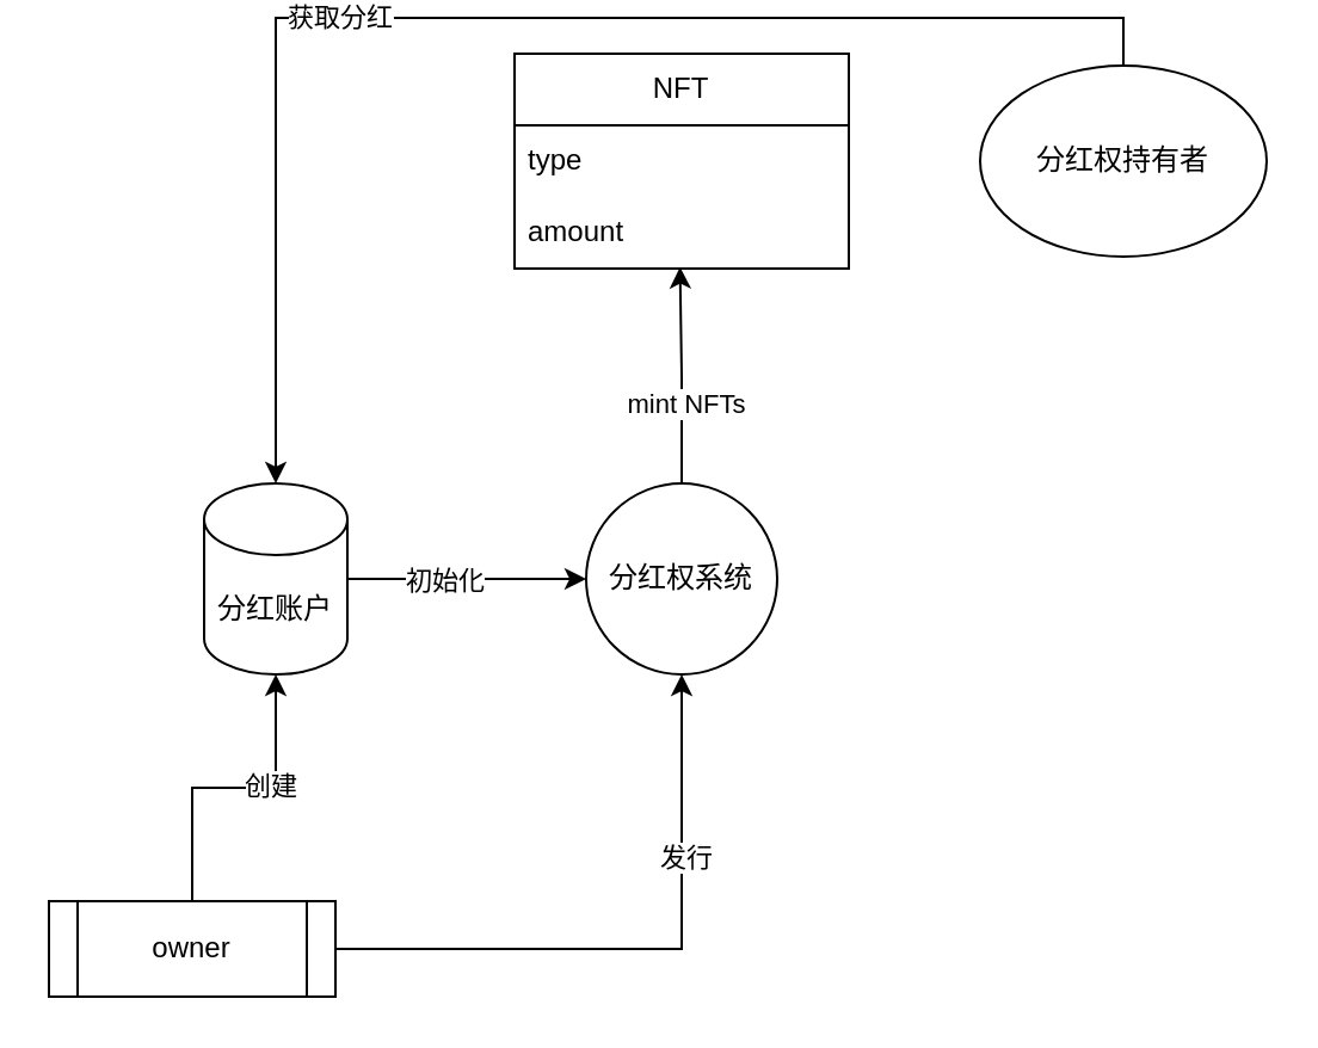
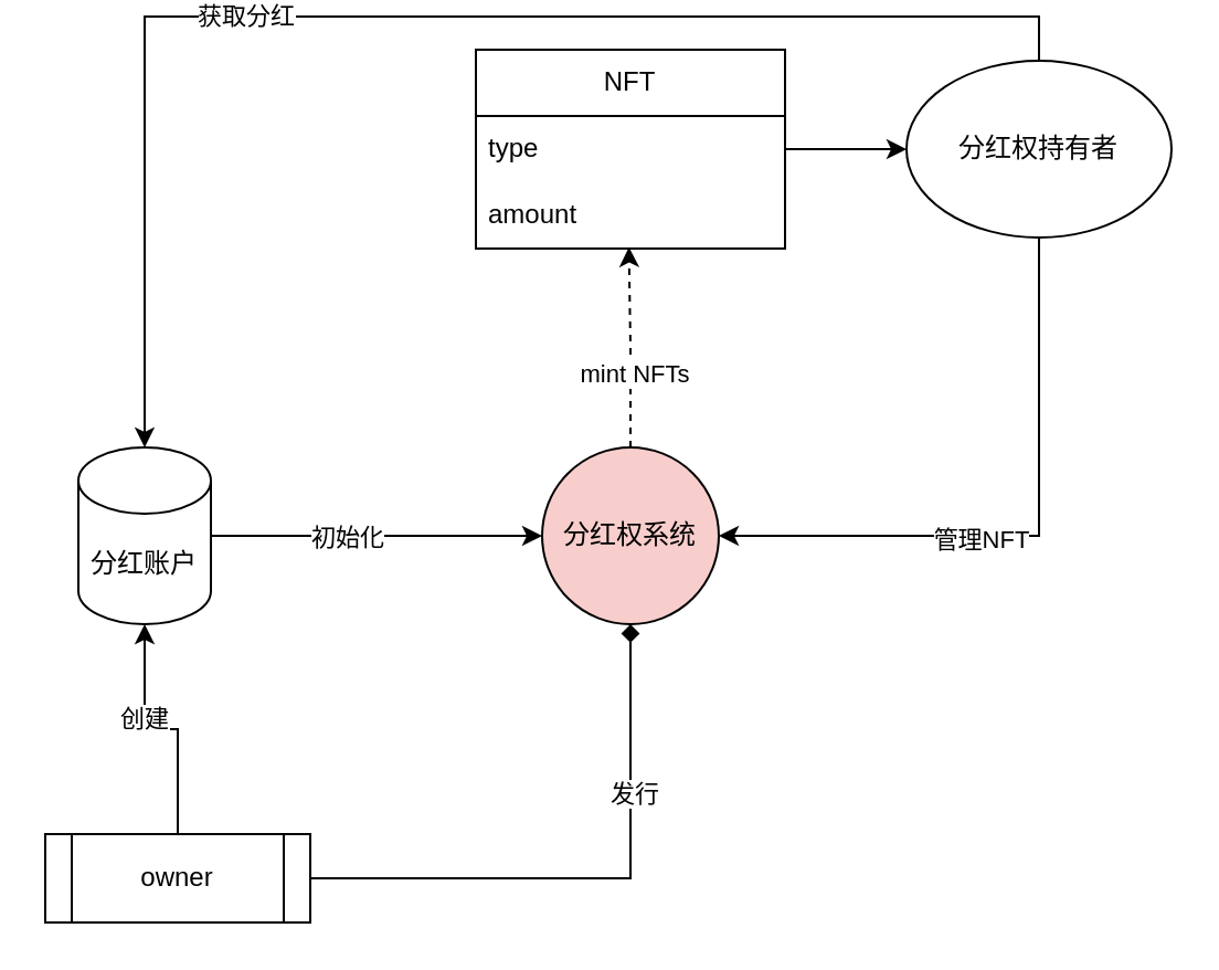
+ <mxCell id="21" style="edgeStyle=orthogonalEdgeStyle;rounded=0;orthogonalLoop=1;jettySize=auto;html=1;" edge="1" parent="1" source="14" target="20"><mxGeometry relative="1" as="geometry" /></mxCell>
- <mxCell id="10" style="edgeStyle=orthogonalEdgeStyle;rounded=0;orthogonalLoop=1;jettySize=auto;html=1;entryX=0.495;entryY=0.978;entryDx=0;entryDy=0;entryPerimeter=0;" edge="1" parent="1" source="12" target="15"><mxGeometry relative="1" as="geometry"><mxPoint x="285" y="130" as="targetPoint" /></mxGeometry></mxCell>
+ <mxCell id="10" style="edgeStyle=orthogonalEdgeStyle;rounded=0;orthogonalLoop=1;jettySize=auto;html=1;entryX=0.495;entryY=0.978;entryDx=0;entryDy=0;entryPerimeter=0;dashed=1;" edge="1" parent="1" source="12" target="15"><mxGeometry relative="1" as="geometry"><mxPoint x="285" y="130" as="targetPoint" /></mxGeometry></mxCell>
+ <mxCell id="18" style="edgeStyle=orthogonalEdgeStyle;rounded=0;orthogonalLoop=1;jettySize=auto;html=1;entryX=1;entryY=0.5;entryDx=0;entryDy=0;exitX=0.5;exitY=1;exitDx=0;exitDy=0;" edge="1" parent="1" source="20" target="12"><mxGeometry relative="1" as="geometry" /></mxCell>
+ <mxCell id="19" value="管理NFT" style="edgeLabel;html=1;align=center;verticalAlign=middle;resizable=0;points=[];" vertex="1" connectable="0" parent="18"><mxGeometry x="0.158" y="1" relative="1" as="geometry"><mxPoint as="offset" /></mxGeometry></mxCell>
- <mxCell id="4" value="分红账户" style="shape=cylinder3;whiteSpace=wrap;html=1;boundedLbl=1;backgroundOutline=1;size=15;" vertex="1" parent="1"><mxGeometry x="85" y="200" width="60" height="80" as="geometry" /></mxCell>
+ <mxCell id="4" value="分红账户" style="shape=cylinder3;whiteSpace=wrap;html=1;boundedLbl=1;backgroundOutline=1;size=15;" vertex="1" parent="1"><mxGeometry x="35" y="200" width="60" height="80" as="geometry" /></mxCell>
- <mxCell id="12" value="分红权系统" style="ellipse;whiteSpace=wrap;html=1;aspect=fixed;" vertex="1" parent="1"><mxGeometry x="245" y="200" width="80" height="80" as="geometry" /></mxCell>
+ <mxCell id="12" value="分红权系统" style="ellipse;whiteSpace=wrap;html=1;aspect=fixed;fillColor=#f8cecc;" vertex="1" parent="1"><mxGeometry x="245" y="200" width="80" height="80" as="geometry" /></mxCell>
- <mxCell id="7" style="edgeStyle=orthogonalEdgeStyle;rounded=0;orthogonalLoop=1;jettySize=auto;html=1;entryX=0.5;entryY=1;entryDx=0;entryDy=0;" edge="1" parent="1" source="9" target="12"><mxGeometry relative="1" as="geometry" /></mxCell>
+ <mxCell id="7" style="edgeStyle=orthogonalEdgeStyle;rounded=0;orthogonalLoop=1;jettySize=auto;html=1;entryX=0.5;entryY=1;entryDx=0;entryDy=0;endArrow=diamond;" edge="1" parent="1" source="9" target="12"><mxGeometry relative="1" as="geometry" /></mxCell>
